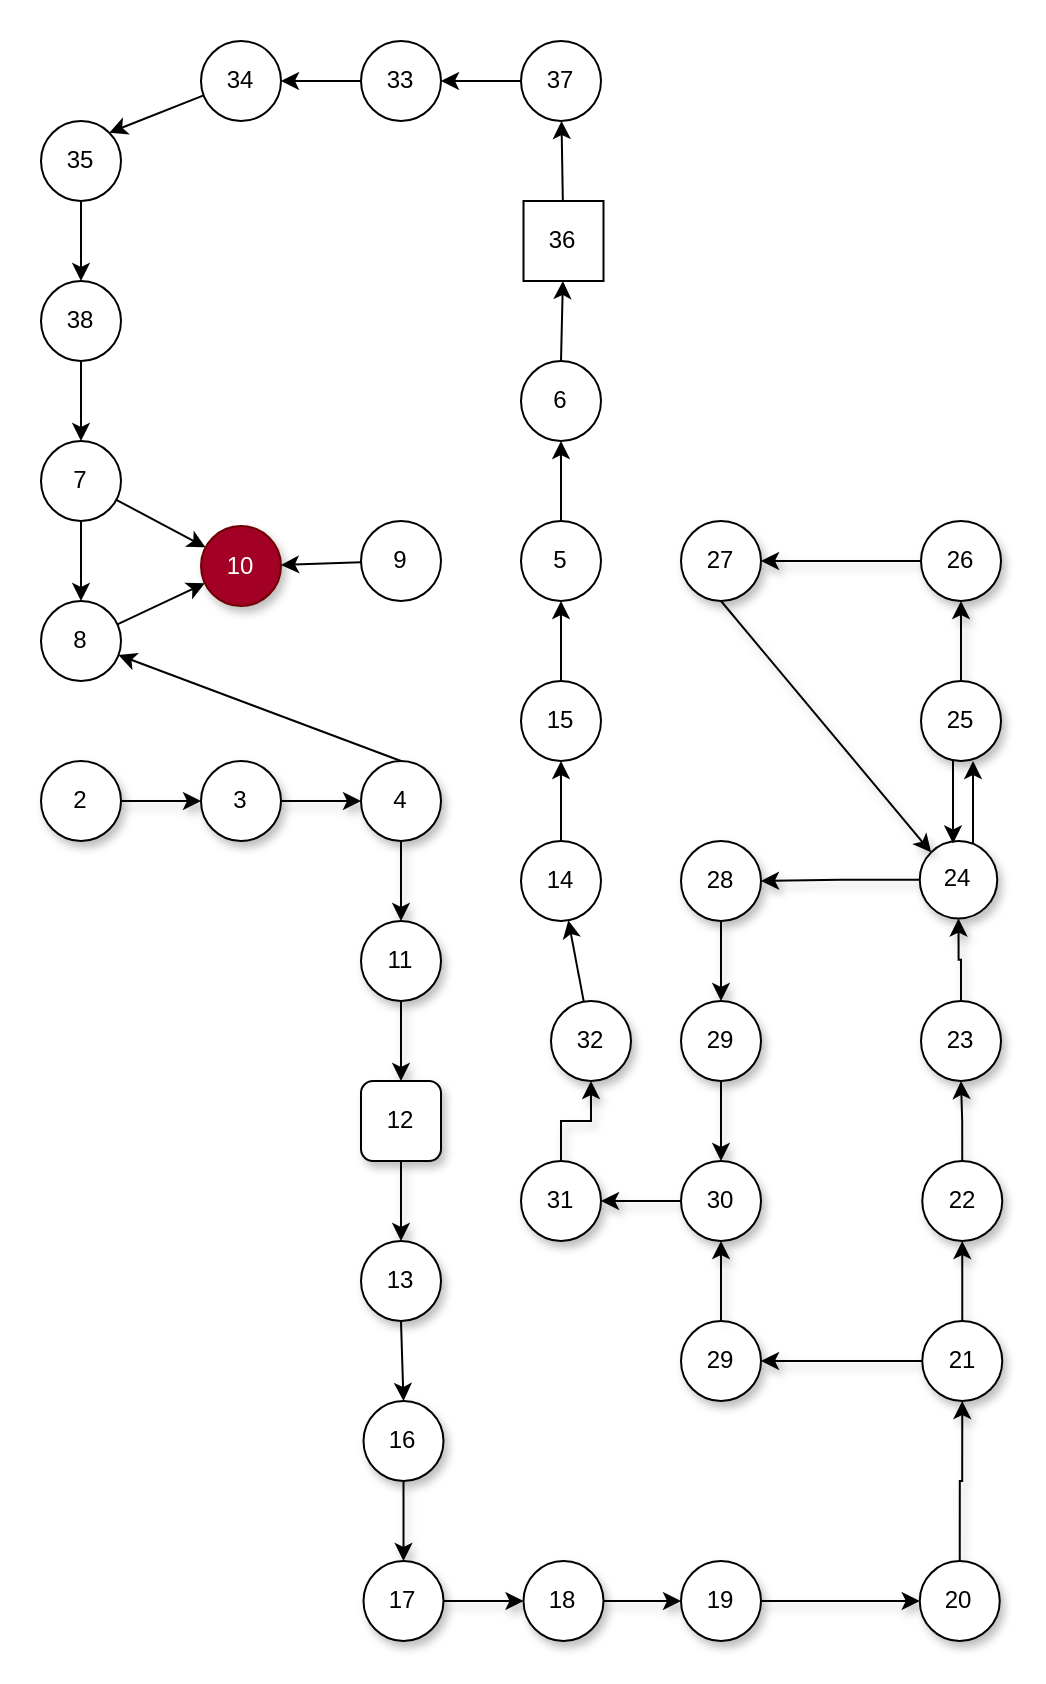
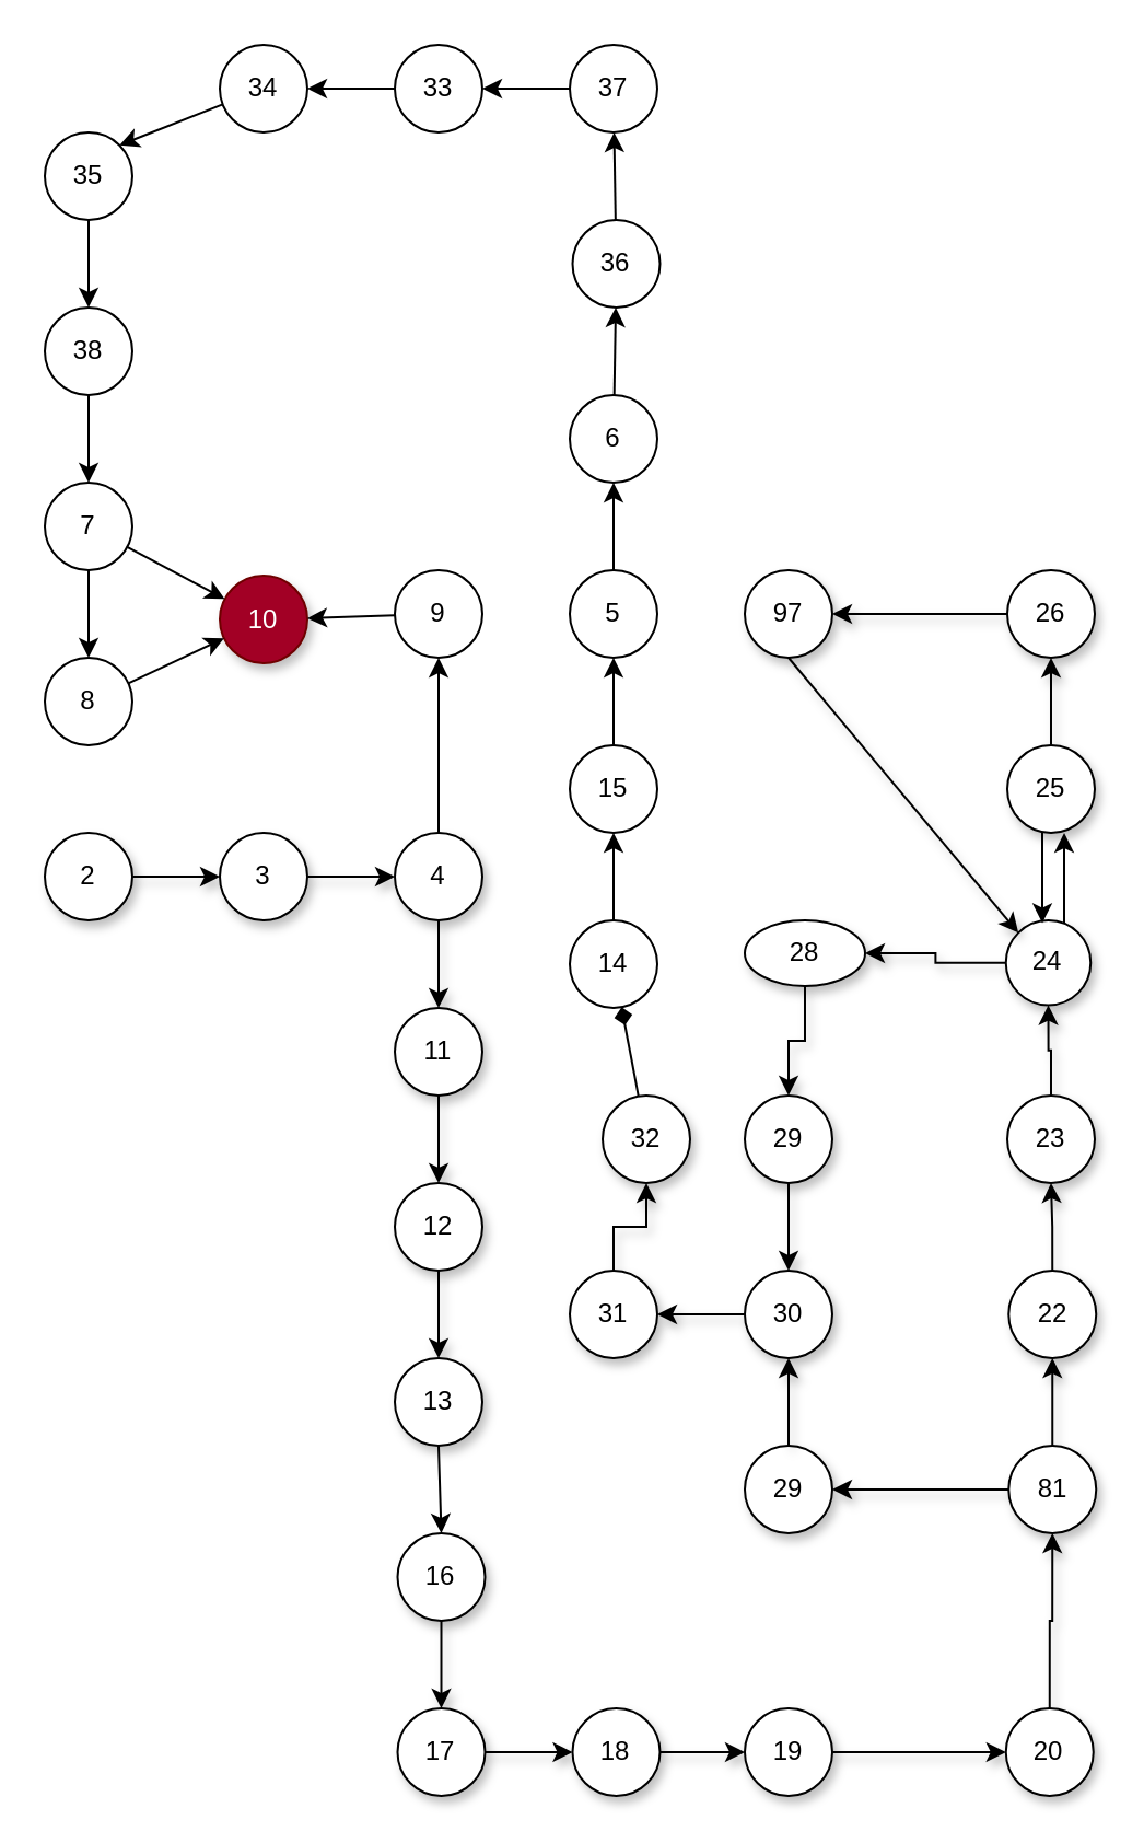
- <mxCell id="66" value="36" style="whiteSpace=wrap;html=1;aspect=fixed;rounded=0;" vertex="1" parent="1"><mxGeometry x="261.25" y="100" width="40" height="40" as="geometry" /></mxCell>
+ <mxCell id="66" value="36" style="ellipse;whiteSpace=wrap;html=1;aspect=fixed;" vertex="1" parent="1"><mxGeometry x="261.25" y="100" width="40" height="40" as="geometry" /></mxCell>
- <mxCell id="43" value="27" style="ellipse;whiteSpace=wrap;html=1;aspect=fixed;strokeWidth=1;shadow=1;" parent="1" vertex="1"><mxGeometry x="340" y="260" width="40" height="40" as="geometry" /></mxCell>
+ <mxCell id="43" value="97" style="ellipse;whiteSpace=wrap;html=1;aspect=fixed;strokeWidth=1;shadow=1;" parent="1" vertex="1"><mxGeometry x="340" y="260" width="40" height="40" as="geometry" /></mxCell>
- <mxCell id="7" style="edgeStyle=none;rounded=0;orthogonalLoop=1;jettySize=auto;html=1;exitX=0.5;exitY=0;exitDx=0;exitDy=0;" edge="1" parent="1" source="8" target="79"><mxGeometry relative="1" as="geometry" /></mxCell>
+ <mxCell id="7" style="edgeStyle=none;rounded=0;orthogonalLoop=1;jettySize=auto;html=1;exitX=0.5;exitY=0;exitDx=0;exitDy=0;entryX=0.5;entryY=1;entryDx=0;entryDy=0;" edge="1" parent="1" source="8" target="60"><mxGeometry relative="1" as="geometry" /></mxCell>
- <mxCell id="37" value="28" style="ellipse;whiteSpace=wrap;html=1;aspect=fixed;strokeWidth=1;shadow=1;" parent="1" vertex="1"><mxGeometry x="340" y="420" width="40" height="40" as="geometry" /></mxCell>
+ <mxCell id="37" value="28" style="ellipse;whiteSpace=wrap;html=1;aspect=fixed;strokeWidth=1;shadow=1;" parent="1" vertex="1"><mxGeometry x="340" y="420" width="55" height="30" as="geometry" /></mxCell>
- <mxCell id="50" value="" style="edgeStyle=none;rounded=0;orthogonalLoop=1;jettySize=auto;html=1;" edge="1" parent="1" source="51" target="56"><mxGeometry relative="1" as="geometry" /></mxCell>
+ <mxCell id="50" value="" style="edgeStyle=none;rounded=0;orthogonalLoop=1;jettySize=auto;html=1;endArrow=diamond;" edge="1" parent="1" source="51" target="56"><mxGeometry relative="1" as="geometry" /></mxCell>
- <mxCell id="12" value="12" style="whiteSpace=wrap;html=1;aspect=fixed;strokeWidth=1;shadow=1;rounded=1;" parent="1" vertex="1"><mxGeometry x="180" y="540" width="40" height="40" as="geometry" /></mxCell>
+ <mxCell id="12" value="12" style="ellipse;whiteSpace=wrap;html=1;aspect=fixed;strokeWidth=1;shadow=1;" parent="1" vertex="1"><mxGeometry x="180" y="540" width="40" height="40" as="geometry" /></mxCell>
- <mxCell id="27" value="21" style="ellipse;whiteSpace=wrap;html=1;aspect=fixed;strokeWidth=1;shadow=1;" parent="1" vertex="1"><mxGeometry x="460.63" y="660" width="40" height="40" as="geometry" /></mxCell>
+ <mxCell id="27" value="81" style="ellipse;whiteSpace=wrap;html=1;aspect=fixed;strokeWidth=1;shadow=1;" parent="1" vertex="1"><mxGeometry x="460.63" y="660" width="40" height="40" as="geometry" /></mxCell>
